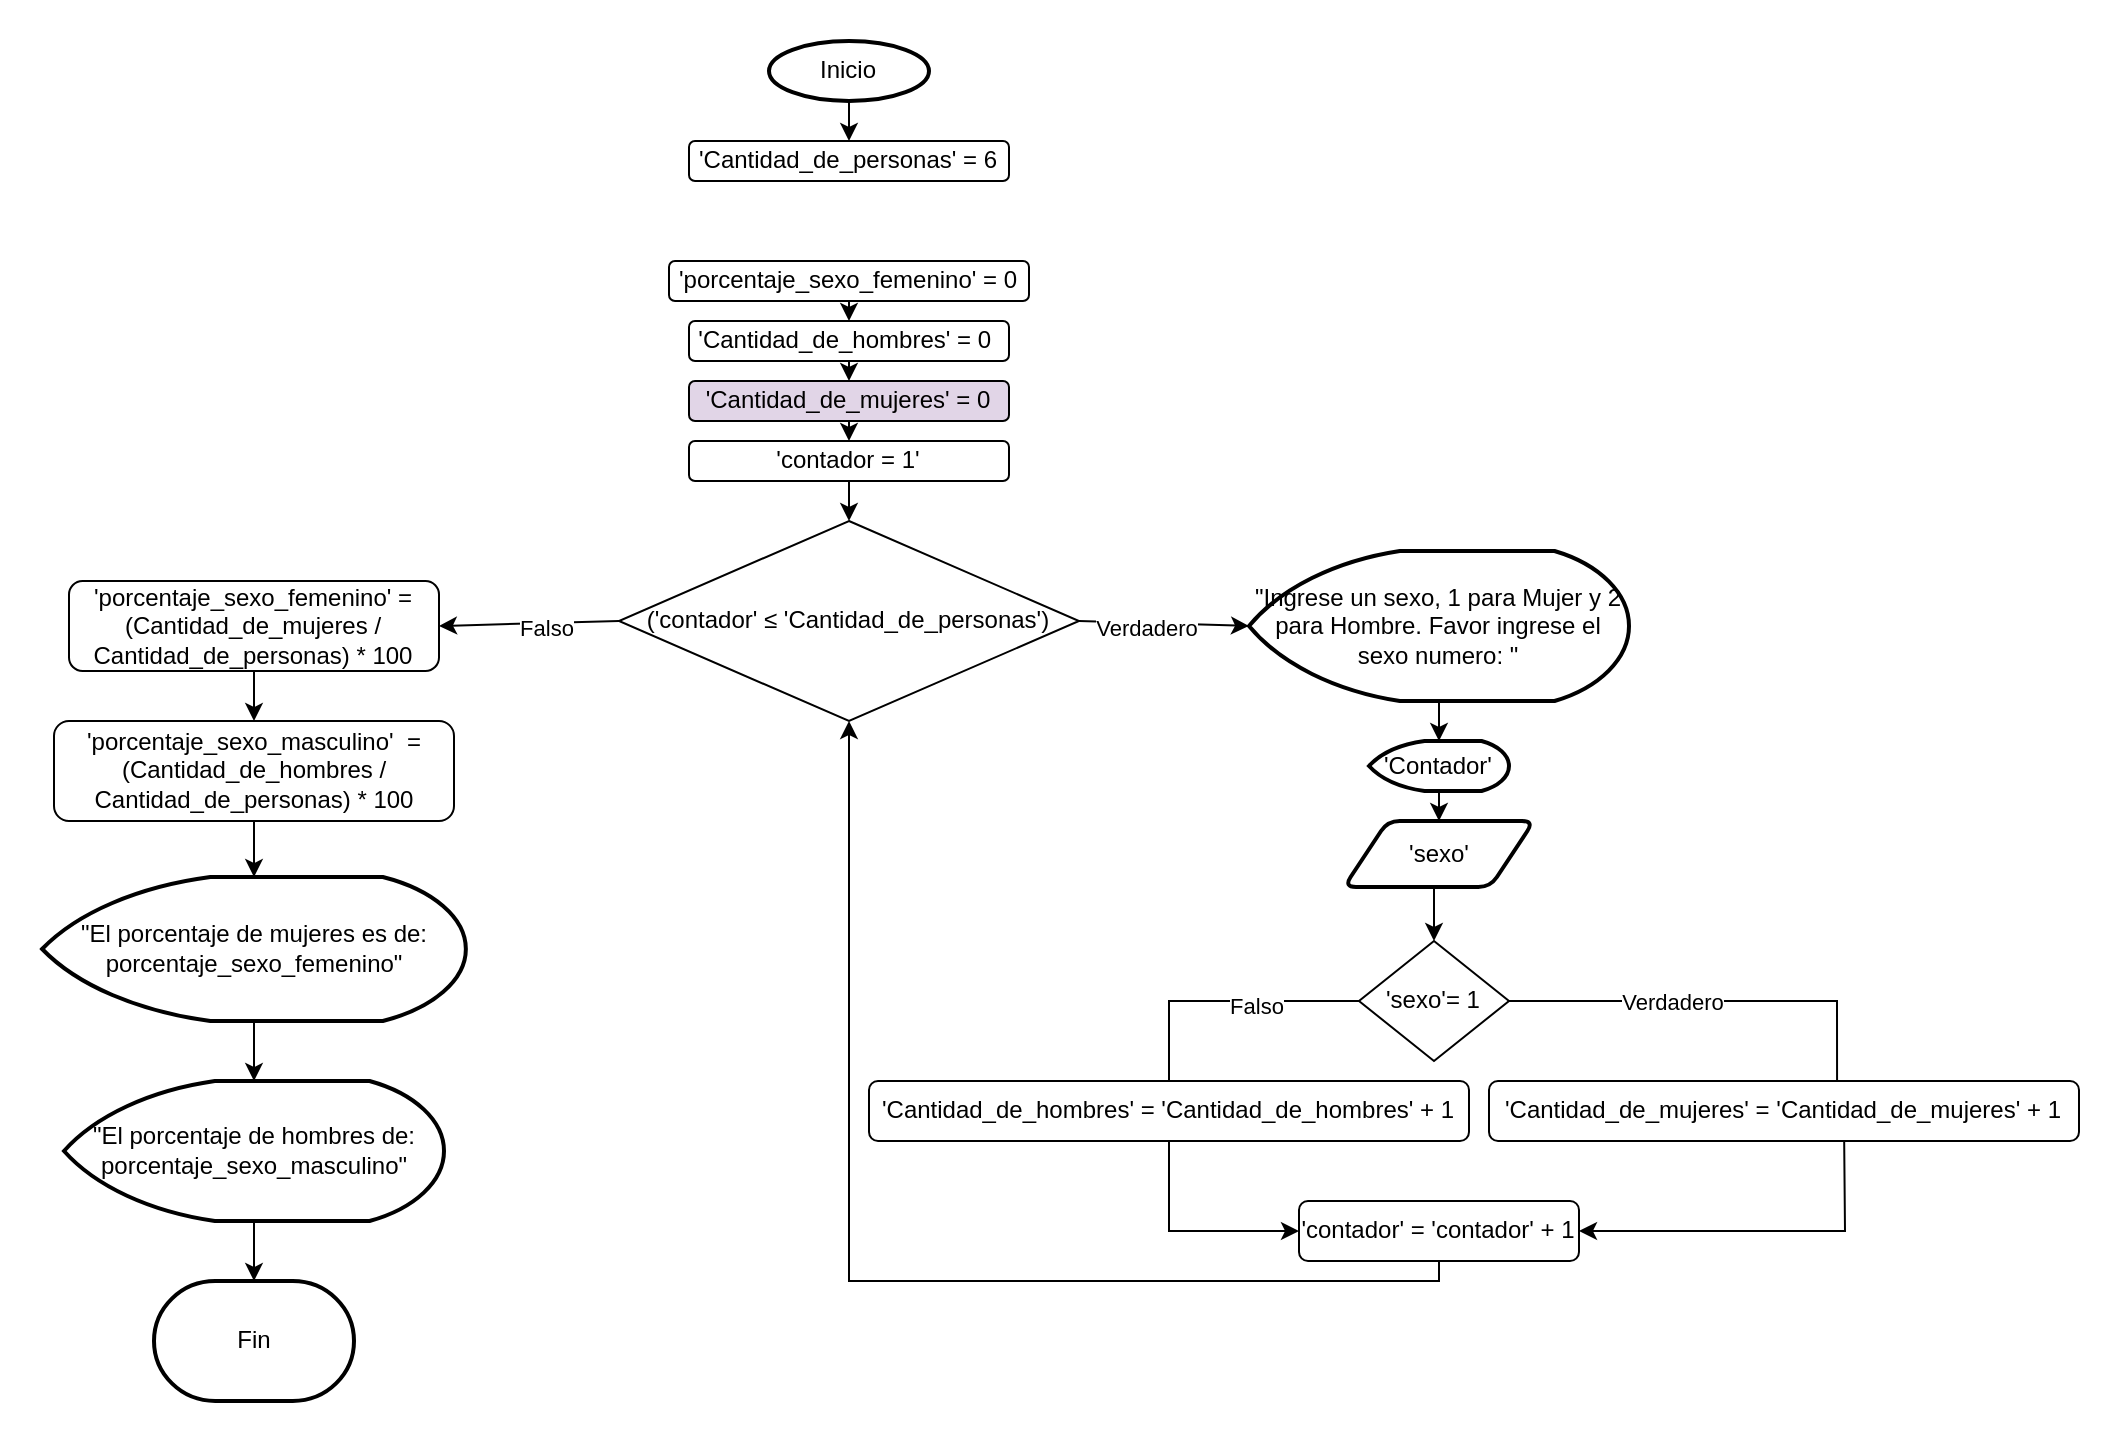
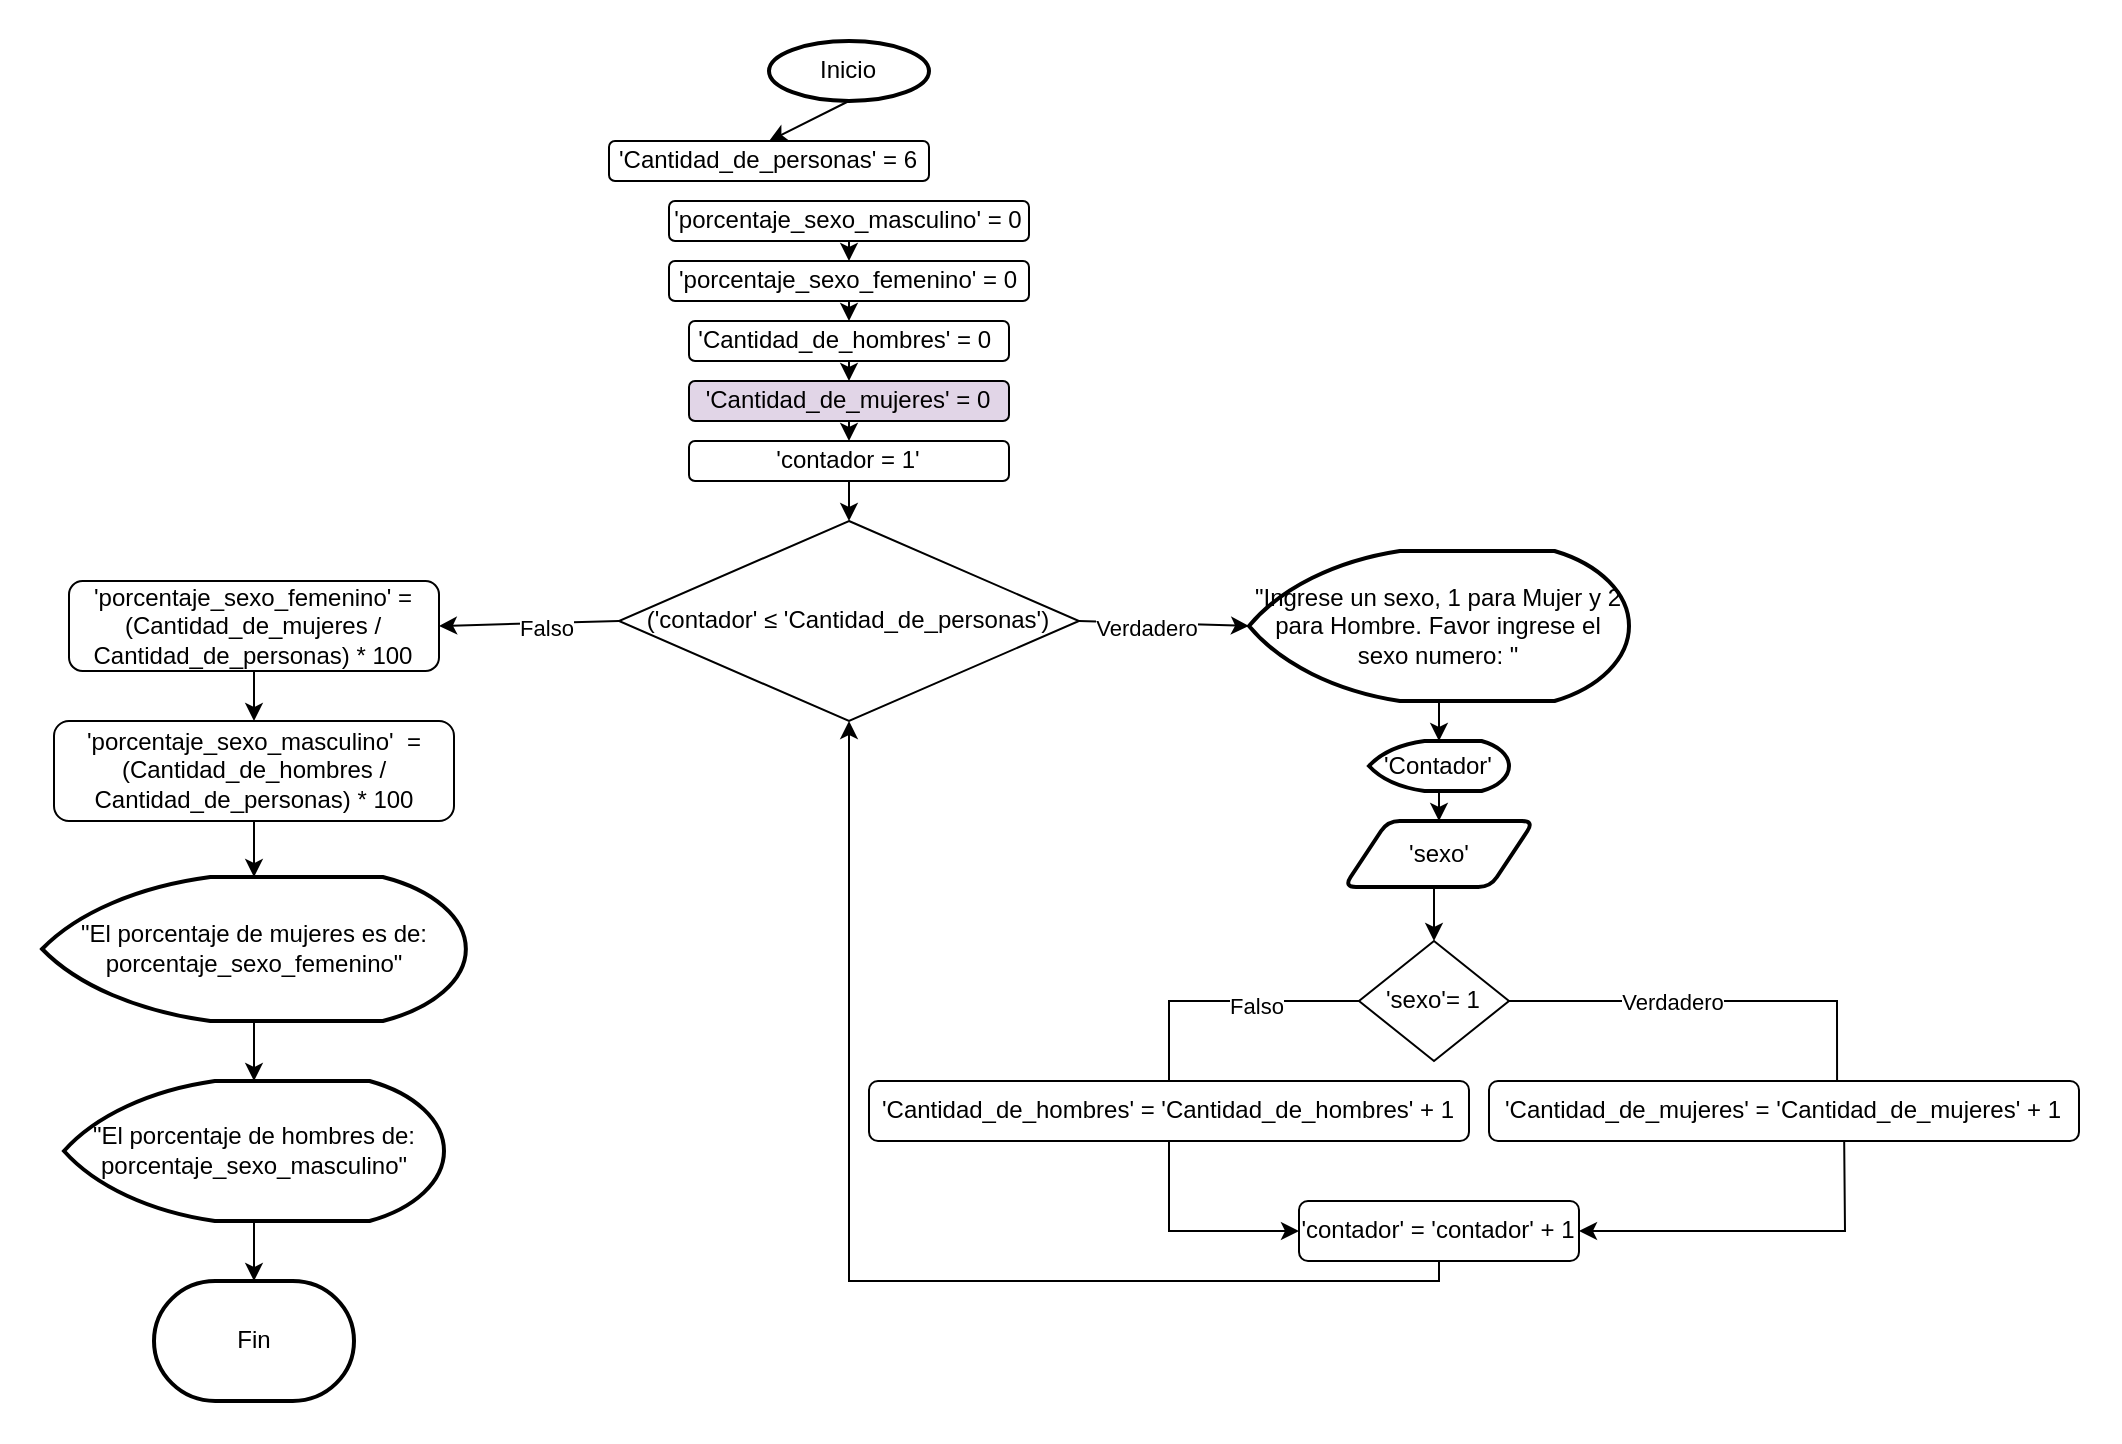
- <mxCell id="4" value="'Cantidad_de_personas' = 6" style="rounded=1;whiteSpace=wrap;html=1;" parent="1" vertex="1"><mxGeometry x="344" y="70" width="160" height="20" as="geometry" /></mxCell>
+ <mxCell id="4" value="'Cantidad_de_personas' = 6" style="rounded=1;whiteSpace=wrap;html=1;" parent="1" vertex="1"><mxGeometry x="304" y="70" width="160" height="20" as="geometry" /></mxCell>
+ <mxCell id="6" value="'porcentaje_sexo_masculino' = 0" style="rounded=1;whiteSpace=wrap;html=1;" parent="1" vertex="1"><mxGeometry x="334" y="100" width="180" height="20" as="geometry" /></mxCell>
+ <mxCell id="5" style="edgeStyle=none;rounded=0;orthogonalLoop=1;jettySize=auto;html=1;exitX=0.5;exitY=1;exitDx=0;exitDy=0;entryX=0.5;entryY=0;entryDx=0;entryDy=0;" parent="1" source="6" target="8" edge="1"><mxGeometry relative="1" as="geometry" /></mxCell>
